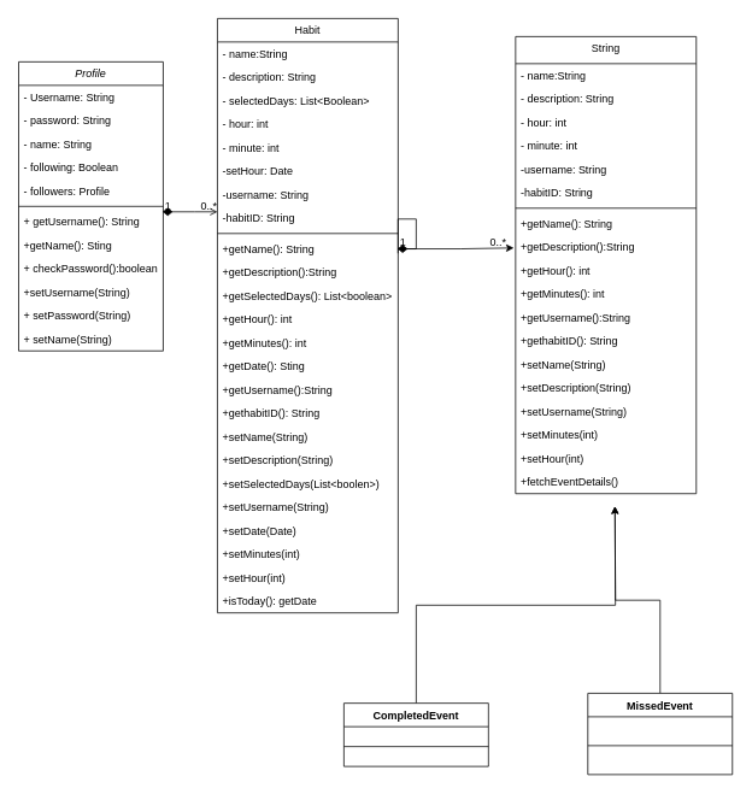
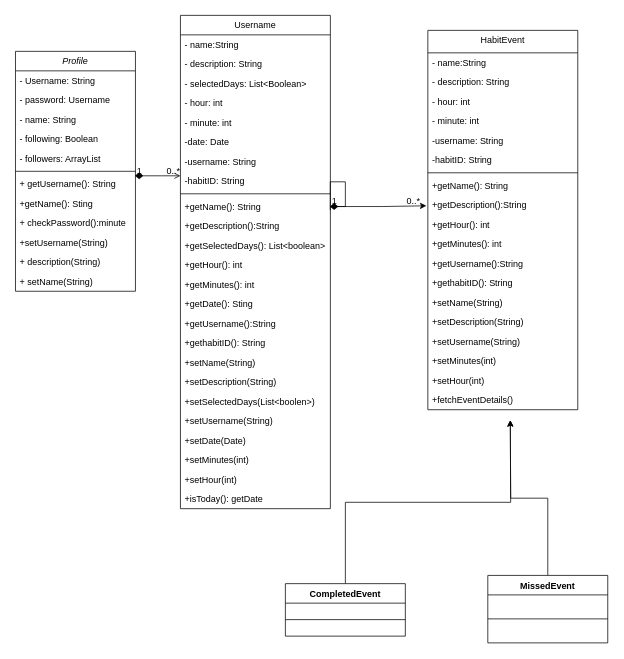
- <mxCell id="15" value="Habit" style="swimlane;fontStyle=0;align=center;verticalAlign=top;childLayout=stackLayout;horizontal=1;startSize=26;horizontalStack=0;resizeParent=1;resizeLast=0;collapsible=1;marginBottom=0;rounded=0;shadow=0;strokeWidth=1;" parent="1" vertex="1"><mxGeometry x="240" y="20" width="200" height="658" as="geometry"><mxRectangle x="550" y="140" width="160" height="26" as="alternateBounds" /></mxGeometry></mxCell>
+ <mxCell id="15" value="Username" style="swimlane;fontStyle=0;align=center;verticalAlign=top;childLayout=stackLayout;horizontal=1;startSize=26;horizontalStack=0;resizeParent=1;resizeLast=0;collapsible=1;marginBottom=0;rounded=0;shadow=0;strokeWidth=1;" parent="1" vertex="1"><mxGeometry x="240" y="20" width="200" height="658" as="geometry"><mxRectangle x="550" y="140" width="160" height="26" as="alternateBounds" /></mxGeometry></mxCell>
- <mxCell id="45" value="String" style="swimlane;fontStyle=0;align=center;verticalAlign=top;childLayout=stackLayout;horizontal=1;startSize=30;horizontalStack=0;resizeParent=1;resizeLast=0;collapsible=1;marginBottom=0;rounded=0;shadow=0;strokeWidth=1;" vertex="1" parent="1"><mxGeometry x="570" y="40" width="200" height="506" as="geometry"><mxRectangle x="550" y="140" width="160" height="26" as="alternateBounds" /></mxGeometry></mxCell>
+ <mxCell id="45" value="HabitEvent" style="swimlane;fontStyle=0;align=center;verticalAlign=top;childLayout=stackLayout;horizontal=1;startSize=30;horizontalStack=0;resizeParent=1;resizeLast=0;collapsible=1;marginBottom=0;rounded=0;shadow=0;strokeWidth=1;" vertex="1" parent="1"><mxGeometry x="570" y="40" width="200" height="506" as="geometry"><mxRectangle x="550" y="140" width="160" height="26" as="alternateBounds" /></mxGeometry></mxCell>
- <mxCell id="4" value="- password: String" style="text;align=left;verticalAlign=top;spacingLeft=4;spacingRight=4;overflow=hidden;rotatable=0;points=[[0,0.5],[1,0.5]];portConstraint=eastwest;rounded=0;shadow=0;html=0;" parent="2" vertex="1"><mxGeometry y="52" width="160" height="26" as="geometry" /></mxCell>
+ <mxCell id="4" value="- password: Username" style="text;align=left;verticalAlign=top;spacingLeft=4;spacingRight=4;overflow=hidden;rotatable=0;points=[[0,0.5],[1,0.5]];portConstraint=eastwest;rounded=0;shadow=0;html=0;" parent="2" vertex="1"><mxGeometry y="52" width="160" height="26" as="geometry" /></mxCell>
- <mxCell id="21" value="-setHour: Date " style="text;align=left;verticalAlign=top;spacingLeft=4;spacingRight=4;overflow=hidden;rotatable=0;points=[[0,0.5],[1,0.5]];portConstraint=eastwest;rounded=0;shadow=0;html=0;" vertex="1" parent="15"><mxGeometry y="156" width="200" height="26" as="geometry" /></mxCell>
+ <mxCell id="21" value="-date: Date " style="text;align=left;verticalAlign=top;spacingLeft=4;spacingRight=4;overflow=hidden;rotatable=0;points=[[0,0.5],[1,0.5]];portConstraint=eastwest;rounded=0;shadow=0;html=0;" vertex="1" parent="15"><mxGeometry y="156" width="200" height="26" as="geometry" /></mxCell>
- <mxCell id="7" value="- followers: Profile" style="text;align=left;verticalAlign=top;spacingLeft=4;spacingRight=4;overflow=hidden;rotatable=0;points=[[0,0.5],[1,0.5]];portConstraint=eastwest;rounded=0;shadow=0;html=0;" vertex="1" parent="2"><mxGeometry y="130" width="160" height="26" as="geometry" /></mxCell>
+ <mxCell id="7" value="- followers: ArrayList" style="text;align=left;verticalAlign=top;spacingLeft=4;spacingRight=4;overflow=hidden;rotatable=0;points=[[0,0.5],[1,0.5]];portConstraint=eastwest;rounded=0;shadow=0;html=0;" vertex="1" parent="2"><mxGeometry y="130" width="160" height="26" as="geometry" /></mxCell>
- <mxCell id="11" value="+ checkPassword():boolean" style="text;align=left;verticalAlign=top;spacingLeft=4;spacingRight=4;overflow=hidden;rotatable=0;points=[[0,0.5],[1,0.5]];portConstraint=eastwest;" vertex="1" parent="2"><mxGeometry y="216" width="160" height="26" as="geometry" /></mxCell>
+ <mxCell id="11" value="+ checkPassword():minute" style="text;align=left;verticalAlign=top;spacingLeft=4;spacingRight=4;overflow=hidden;rotatable=0;points=[[0,0.5],[1,0.5]];portConstraint=eastwest;" vertex="1" parent="2"><mxGeometry y="216" width="160" height="26" as="geometry" /></mxCell>
- <mxCell id="13" value="+ setPassword(String)" style="text;align=left;verticalAlign=top;spacingLeft=4;spacingRight=4;overflow=hidden;rotatable=0;points=[[0,0.5],[1,0.5]];portConstraint=eastwest;" vertex="1" parent="2"><mxGeometry y="268" width="160" height="26" as="geometry" /></mxCell>
+ <mxCell id="13" value="+ description(String)" style="text;align=left;verticalAlign=top;spacingLeft=4;spacingRight=4;overflow=hidden;rotatable=0;points=[[0,0.5],[1,0.5]];portConstraint=eastwest;" vertex="1" parent="2"><mxGeometry y="268" width="160" height="26" as="geometry" /></mxCell>
